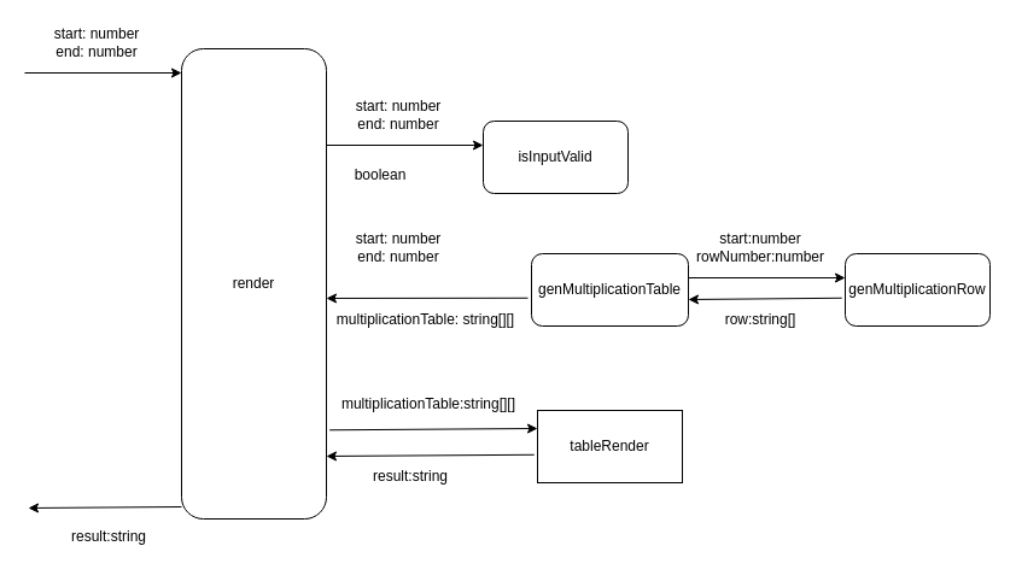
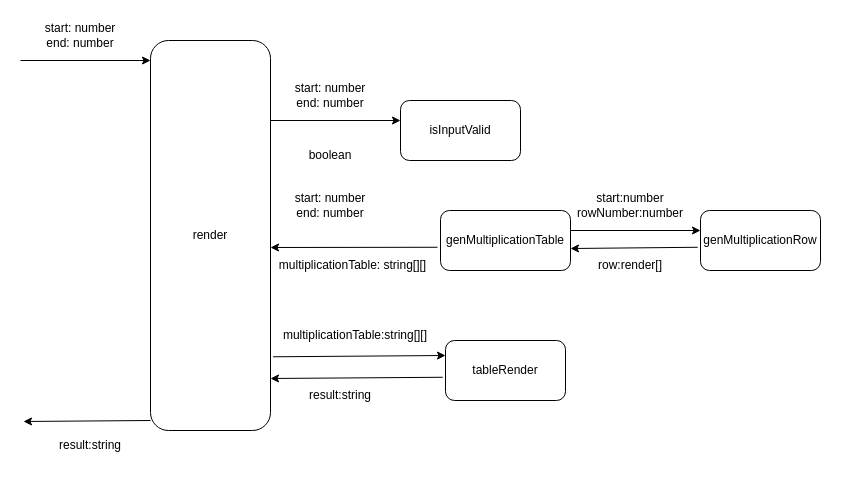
- <mxCell id="8" value="boolean" style="text;strokeColor=none;align=center;fillColor=none;html=1;verticalAlign=middle;whiteSpace=wrap;rounded=0;" vertex="1" parent="1"><mxGeometry x="285" y="130" width="60" height="30" as="geometry" /></mxCell>
+ <mxCell id="8" value="boolean" style="text;strokeColor=none;align=center;fillColor=none;html=1;verticalAlign=middle;whiteSpace=wrap;rounded=0;" vertex="1" parent="1"><mxGeometry x="300" y="140" width="60" height="30" as="geometry" /></mxCell>
- <mxCell id="17" value="row:string[]" style="text;strokeColor=none;align=center;fillColor=none;html=1;verticalAlign=middle;whiteSpace=wrap;rounded=0;" vertex="1" parent="1"><mxGeometry x="600" y="250" width="60" height="30" as="geometry" /></mxCell>
+ <mxCell id="17" value="row:render[]" style="text;strokeColor=none;align=center;fillColor=none;html=1;verticalAlign=middle;whiteSpace=wrap;rounded=0;" vertex="1" parent="1"><mxGeometry x="600" y="250" width="60" height="30" as="geometry" /></mxCell>
- <mxCell id="20" value="tableRender" style="whiteSpace=wrap;html=1;rounded=0;" vertex="1" parent="1"><mxGeometry x="445" y="340" width="120" height="60" as="geometry" /></mxCell>
+ <mxCell id="20" value="tableRender" style="rounded=1;whiteSpace=wrap;html=1;" vertex="1" parent="1"><mxGeometry x="445" y="340" width="120" height="60" as="geometry" /></mxCell>
